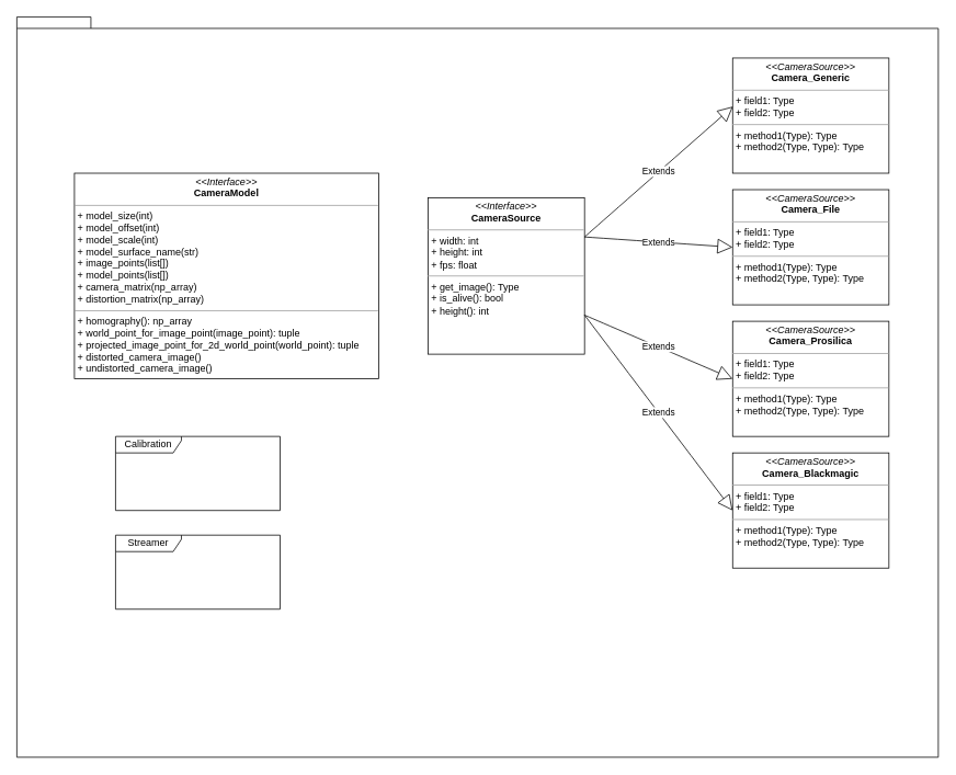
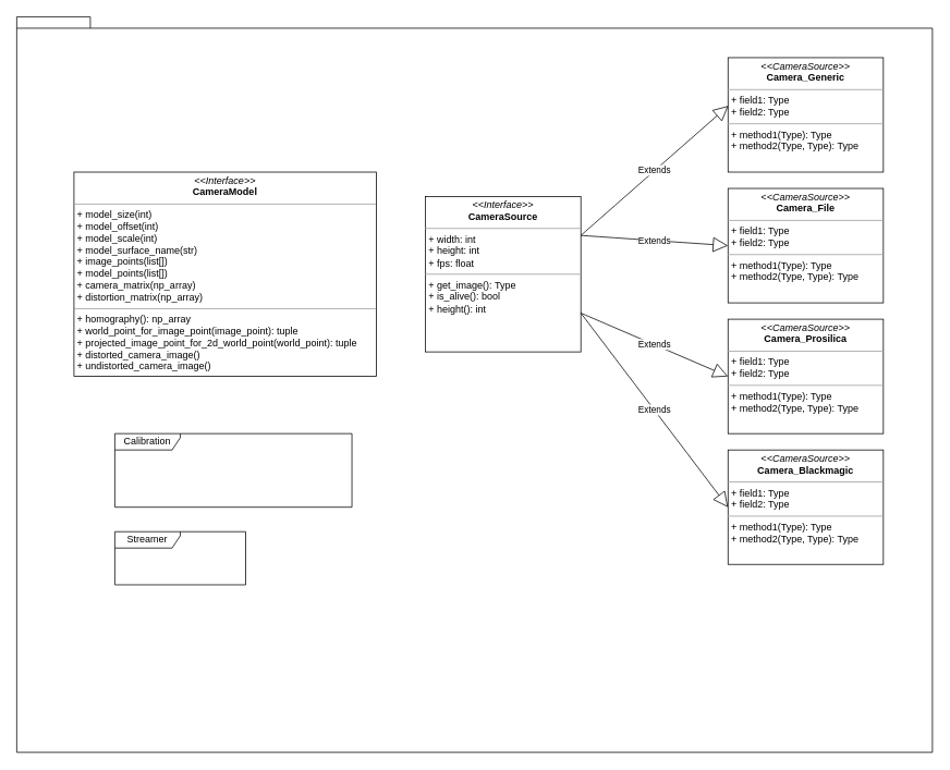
- <mxCell id="10" value="Calibration" style="shape=umlFrame;whiteSpace=wrap;html=1;width=80;height=20;" vertex="1" parent="2"><mxGeometry x="120" y="510" width="200" height="90" as="geometry" /></mxCell>
+ <mxCell id="10" value="Calibration" style="shape=umlFrame;whiteSpace=wrap;html=1;width=80;height=20;" vertex="1" parent="2"><mxGeometry x="120" y="510" width="290" height="90" as="geometry" /></mxCell>
- <mxCell id="15" value="Streamer" style="shape=umlFrame;whiteSpace=wrap;html=1;width=80;height=20;" vertex="1" parent="2"><mxGeometry x="120" y="630" width="200" height="90" as="geometry" /></mxCell>
+ <mxCell id="15" value="Streamer" style="shape=umlFrame;whiteSpace=wrap;html=1;width=80;height=20;" vertex="1" parent="2"><mxGeometry x="120" y="630" width="160" height="65" as="geometry" /></mxCell>
